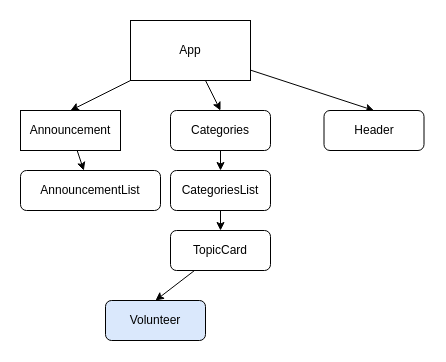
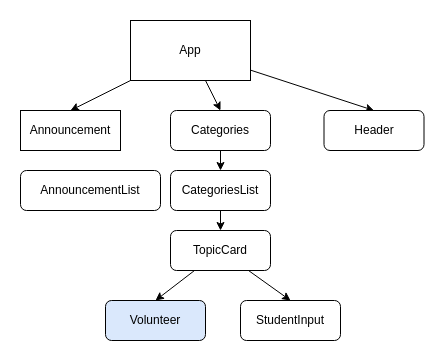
- <mxCell id="6" style="edgeStyle=none;html=1;" edge="1" parent="1" source="7" target="18"><mxGeometry relative="1" as="geometry" /></mxCell>
+ <mxCell id="12" style="edgeStyle=none;html=1;entryX=0.5;entryY=0;entryDx=0;entryDy=0;" parent="1" source="14" target="16" edge="1"><mxGeometry relative="1" as="geometry" /></mxCell>
+ <mxCell id="16" value="StudentInput" style="rounded=1;whiteSpace=wrap;html=1;" parent="1" vertex="1"><mxGeometry x="240" y="300" width="100" height="40" as="geometry" /></mxCell>
